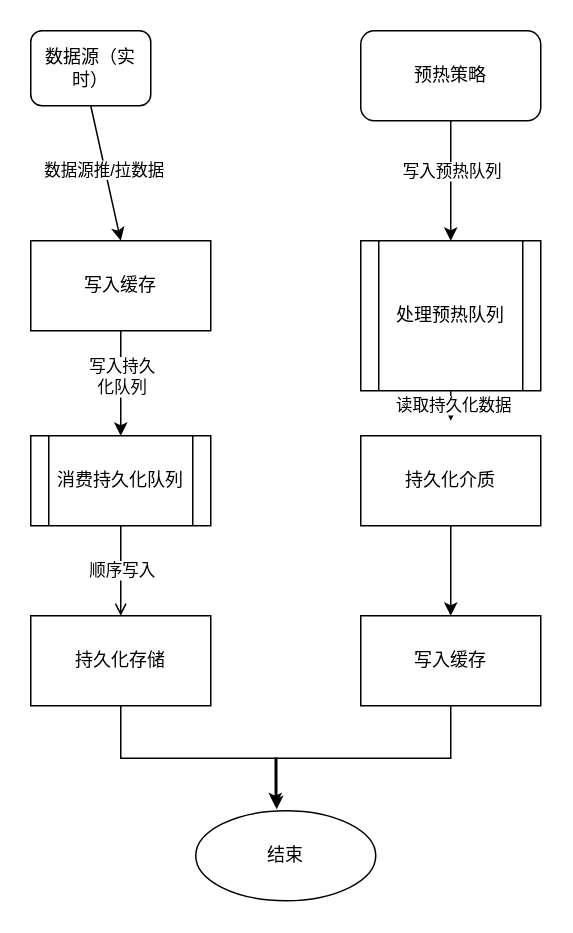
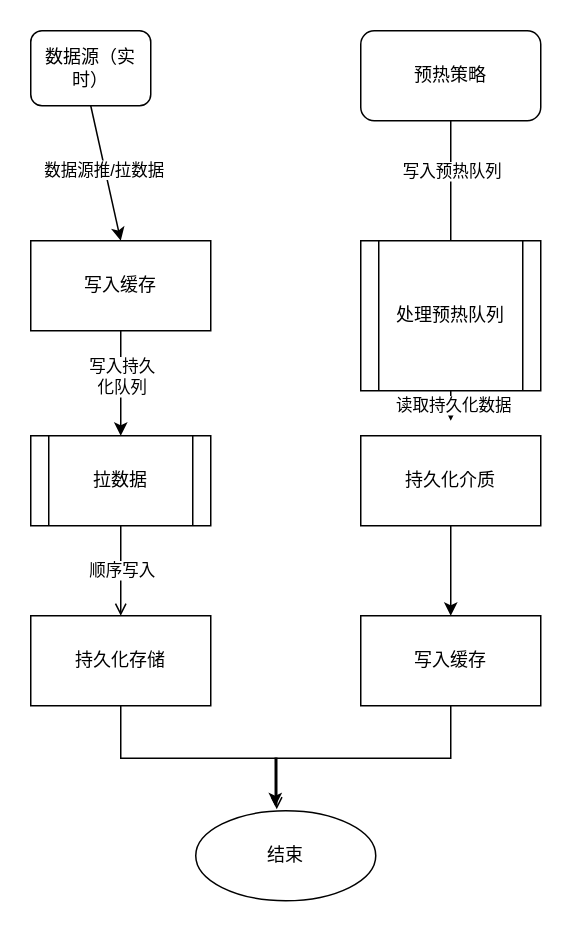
- <mxCell id="6" style="edgeStyle=orthogonalEdgeStyle;rounded=0;orthogonalLoop=1;jettySize=auto;html=1;exitX=0.5;exitY=1;exitDx=0;exitDy=0;entryX=0.5;entryY=0;entryDx=0;entryDy=0;" edge="1" parent="1" source="8" target="10"><mxGeometry relative="1" as="geometry"><mxPoint x="380" y="140" as="targetPoint" /><Array as="points" /></mxGeometry></mxCell>
+ <mxCell id="6" style="edgeStyle=orthogonalEdgeStyle;rounded=0;orthogonalLoop=1;jettySize=auto;html=1;exitX=0.5;exitY=1;exitDx=0;exitDy=0;entryX=0.5;entryY=0;entryDx=0;entryDy=0;endArrow=none;" edge="1" parent="1" source="8" target="10"><mxGeometry relative="1" as="geometry"><mxPoint x="380" y="140" as="targetPoint" /><Array as="points" /></mxGeometry></mxCell>
- <mxCell id="9" value="消费持久化队列" style="shape=process;whiteSpace=wrap;html=1;backgroundOutline=1;" vertex="1" parent="1"><mxGeometry x="20" y="290" width="120" height="60" as="geometry" /></mxCell>
+ <mxCell id="9" value="拉数据" style="shape=process;whiteSpace=wrap;html=1;backgroundOutline=1;" vertex="1" parent="1"><mxGeometry x="20" y="290" width="120" height="60" as="geometry" /></mxCell>
- <mxCell id="22" value="" style="endArrow=classic;html=1;rounded=0;exitX=0.5;exitY=1;exitDx=0;exitDy=0;edgeStyle=orthogonalEdgeStyle;entryX=0.45;entryY=-0.017;entryDx=0;entryDy=0;entryPerimeter=0;" edge="1" parent="1" source="13" target="21"><mxGeometry width="50" height="50" relative="1" as="geometry"><mxPoint x="220" y="350" as="sourcePoint" /><mxPoint x="173" y="542" as="targetPoint" /></mxGeometry></mxCell>
+ <mxCell id="22" value="" style="endArrow=open;html=1;rounded=0;exitX=0.5;exitY=1;exitDx=0;exitDy=0;edgeStyle=orthogonalEdgeStyle;entryX=0.45;entryY=-0.017;entryDx=0;entryDy=0;entryPerimeter=0;" edge="1" parent="1" source="13" target="21"><mxGeometry width="50" height="50" relative="1" as="geometry"><mxPoint x="220" y="350" as="sourcePoint" /><mxPoint x="173" y="542" as="targetPoint" /></mxGeometry></mxCell>
